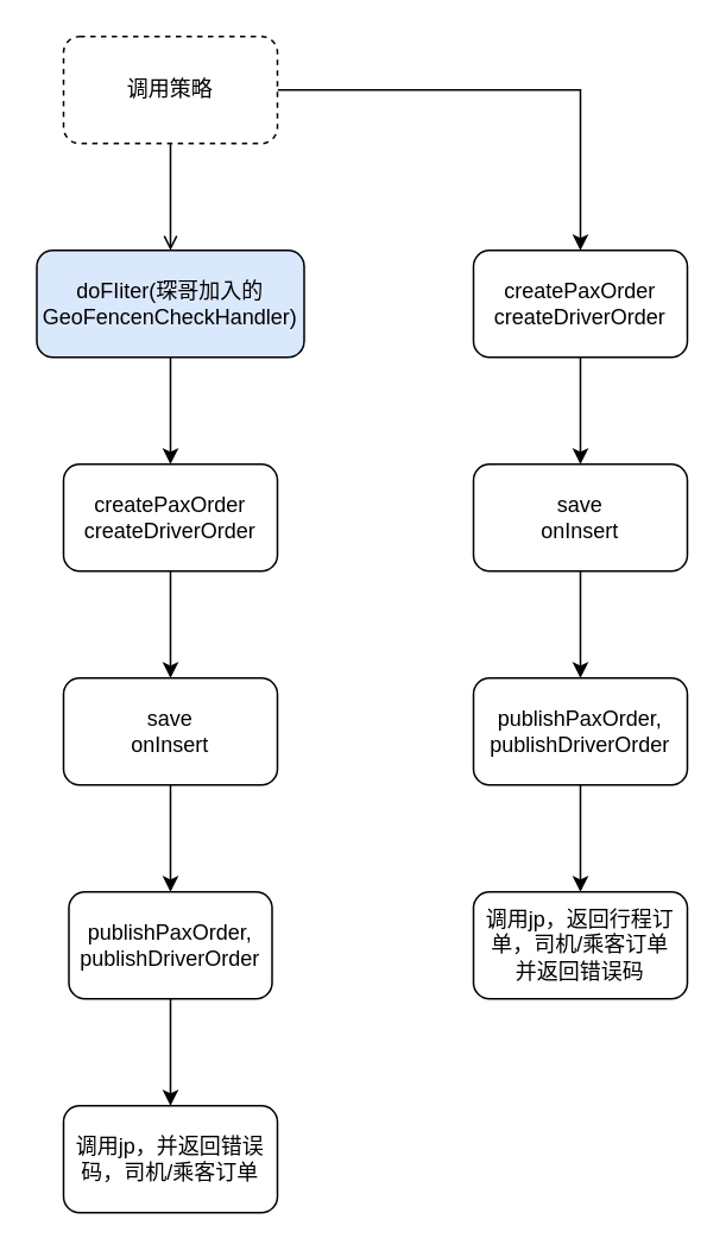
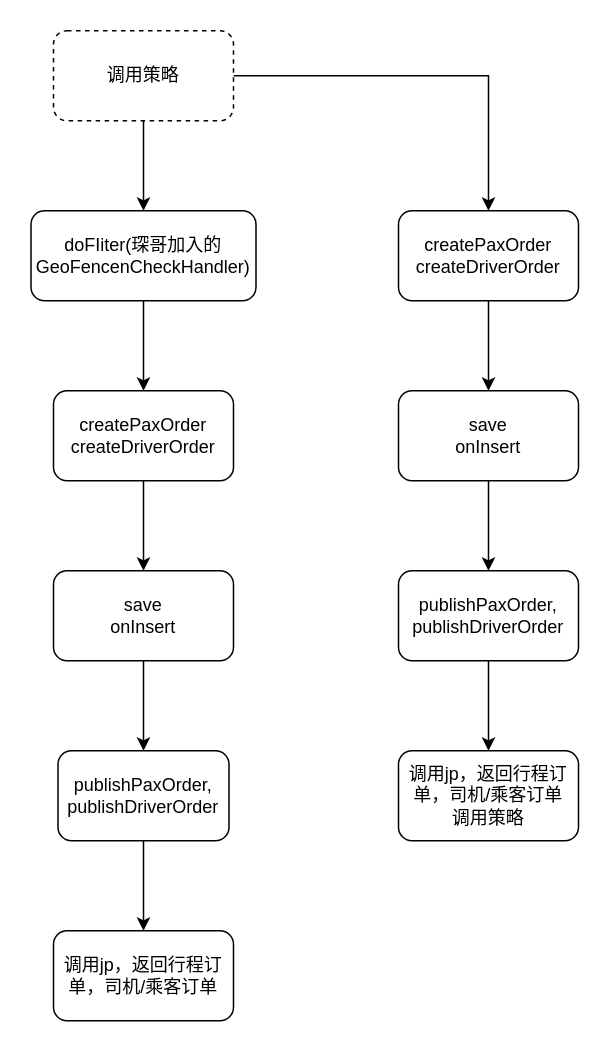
- <mxCell id="2" style="edgeStyle=orthogonalEdgeStyle;rounded=0;orthogonalLoop=1;jettySize=auto;html=1;exitX=0.5;exitY=1;exitDx=0;exitDy=0;endArrow=open;" edge="1" parent="1" source="4" target="6"><mxGeometry relative="1" as="geometry" /></mxCell>
+ <mxCell id="2" style="edgeStyle=orthogonalEdgeStyle;rounded=0;orthogonalLoop=1;jettySize=auto;html=1;exitX=0.5;exitY=1;exitDx=0;exitDy=0;" edge="1" parent="1" source="4" target="6"><mxGeometry relative="1" as="geometry" /></mxCell>
- <mxCell id="6" value="doFIiter(琛哥加入的GeoFencenCheckHandler)" style="rounded=1;whiteSpace=wrap;html=1;fillColor=#dae8fc;" vertex="1" parent="1"><mxGeometry x="20" y="140" width="150" height="60" as="geometry" /></mxCell>
+ <mxCell id="6" value="doFIiter(琛哥加入的GeoFencenCheckHandler)" style="rounded=1;whiteSpace=wrap;html=1;" vertex="1" parent="1"><mxGeometry x="20" y="140" width="150" height="60" as="geometry" /></mxCell>
- <mxCell id="20" value="&lt;span&gt;调用jp，返回行程订单，司机/乘客订单&lt;br&gt;并返回错误码&lt;br&gt;&lt;/span&gt;" style="rounded=1;whiteSpace=wrap;html=1;" vertex="1" parent="1"><mxGeometry x="265" y="500" width="120" height="60" as="geometry" /></mxCell>
+ <mxCell id="20" value="&lt;span&gt;调用jp，返回行程订单，司机/乘客订单&lt;br&gt;调用策略&lt;br&gt;&lt;/span&gt;" style="rounded=1;whiteSpace=wrap;html=1;" vertex="1" parent="1"><mxGeometry x="265" y="500" width="120" height="60" as="geometry" /></mxCell>
- <mxCell id="13" value="调用jp，并返回错误码，司机/乘客订单" style="rounded=1;whiteSpace=wrap;html=1;" vertex="1" parent="1"><mxGeometry x="35" y="620" width="120" height="60" as="geometry" /></mxCell>
+ <mxCell id="13" value="调用jp，返回行程订单，司机/乘客订单" style="rounded=1;whiteSpace=wrap;html=1;" vertex="1" parent="1"><mxGeometry x="35" y="620" width="120" height="60" as="geometry" /></mxCell>
